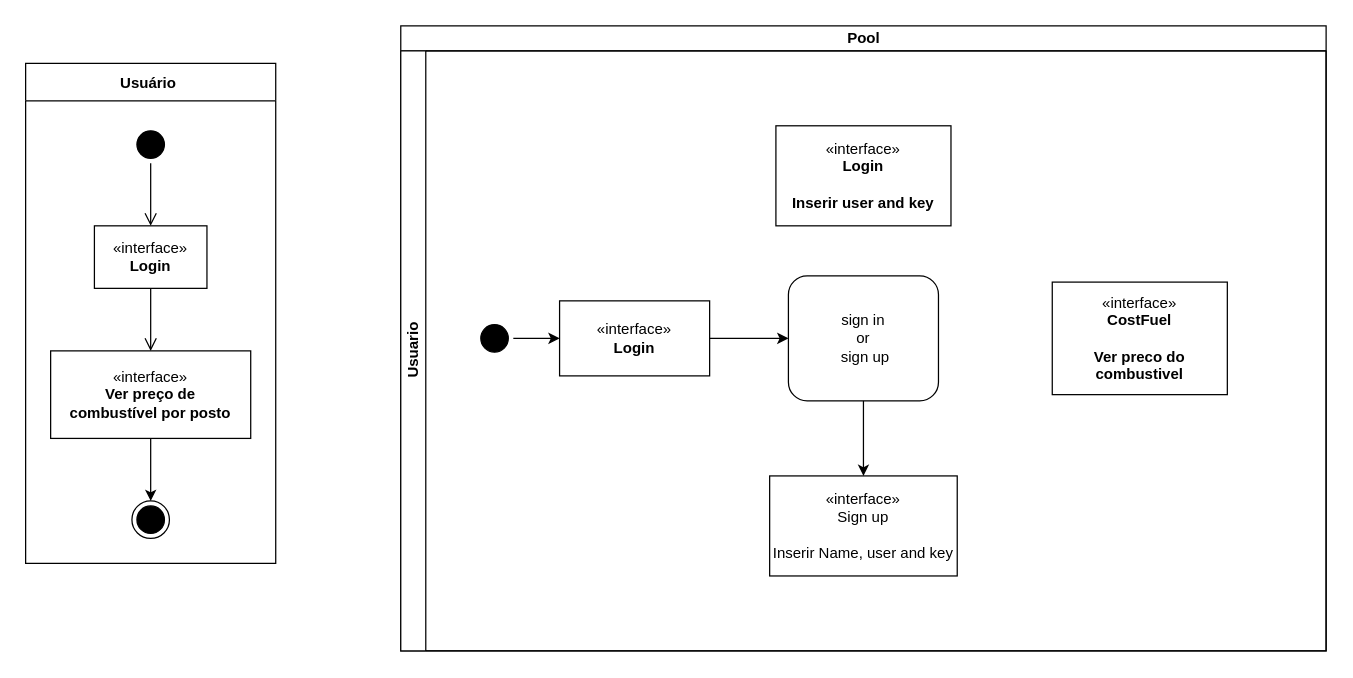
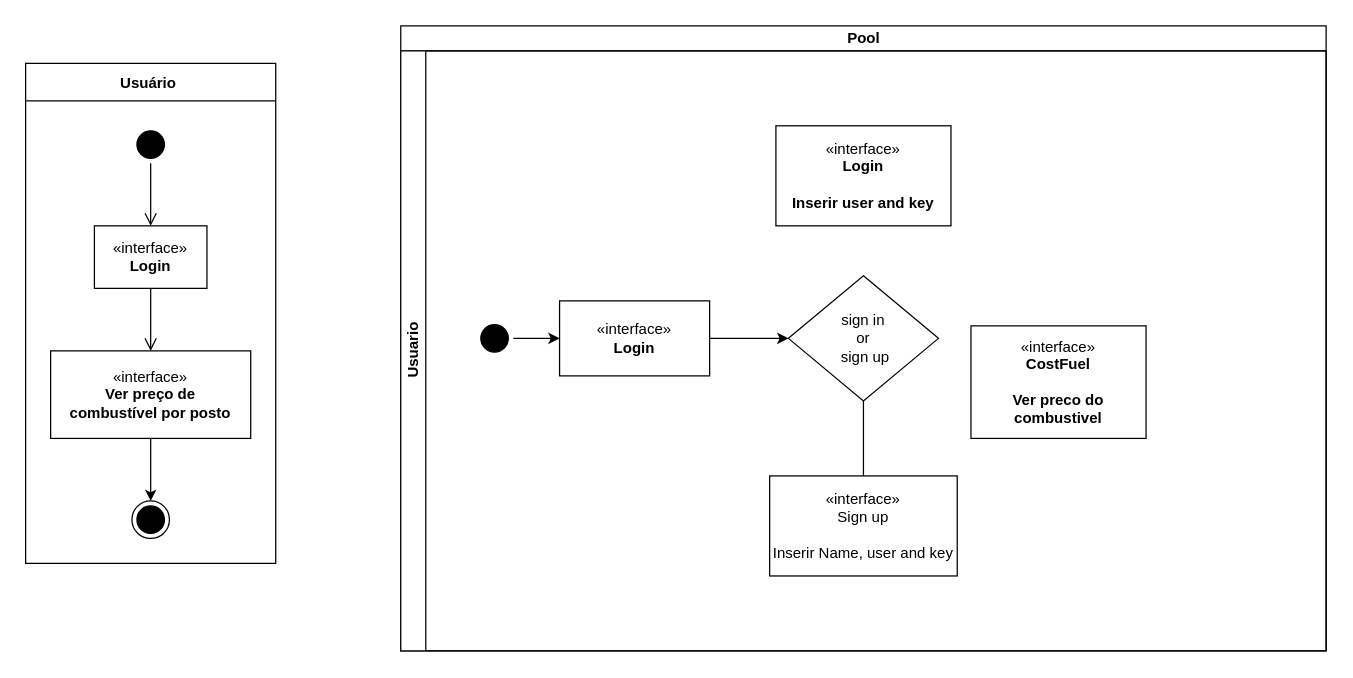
- <mxCell id="17" value="sign in &lt;br&gt;or&lt;br&gt;&amp;nbsp;sign up" style="whiteSpace=wrap;html=1;fillColor=none;strokeColor=#000000;rounded=1;" vertex="1" parent="11"><mxGeometry x="310" y="180" width="120" height="100" as="geometry" /></mxCell>
+ <mxCell id="17" value="sign in &lt;br&gt;or&lt;br&gt;&amp;nbsp;sign up" style="rhombus;whiteSpace=wrap;html=1;fillColor=none;strokeColor=#000000;" vertex="1" parent="11"><mxGeometry x="310" y="180" width="120" height="100" as="geometry" /></mxCell>
- <mxCell id="20" value="«interface»&lt;br style=&quot;border-color: var(--border-color);&quot;&gt;&lt;b style=&quot;border-color: var(--border-color);&quot;&gt;CostFuel&lt;br&gt;&lt;br&gt;Ver preco do combustivel&lt;br&gt;&lt;/b&gt;" style="whiteSpace=wrap;html=1;fillColor=none;strokeColor=#000000;" vertex="1" parent="11"><mxGeometry x="521" y="185" width="140" height="90" as="geometry" /></mxCell>
+ <mxCell id="20" value="«interface»&lt;br style=&quot;border-color: var(--border-color);&quot;&gt;&lt;b style=&quot;border-color: var(--border-color);&quot;&gt;CostFuel&lt;br&gt;&lt;br&gt;Ver preco do combustivel&lt;br&gt;&lt;/b&gt;" style="whiteSpace=wrap;html=1;fillColor=none;strokeColor=#000000;" vertex="1" parent="11"><mxGeometry x="456" y="220" width="140" height="90" as="geometry" /></mxCell>
- <mxCell id="16" value="" style="edgeStyle=orthogonalEdgeStyle;rounded=0;orthogonalLoop=1;jettySize=auto;html=1;" edge="1" parent="11" source="17" target="19"><mxGeometry relative="1" as="geometry" /></mxCell>
+ <mxCell id="16" value="" style="edgeStyle=orthogonalEdgeStyle;rounded=0;orthogonalLoop=1;jettySize=auto;html=1;endArrow=none;" edge="1" parent="11" source="17" target="19"><mxGeometry relative="1" as="geometry" /></mxCell>
